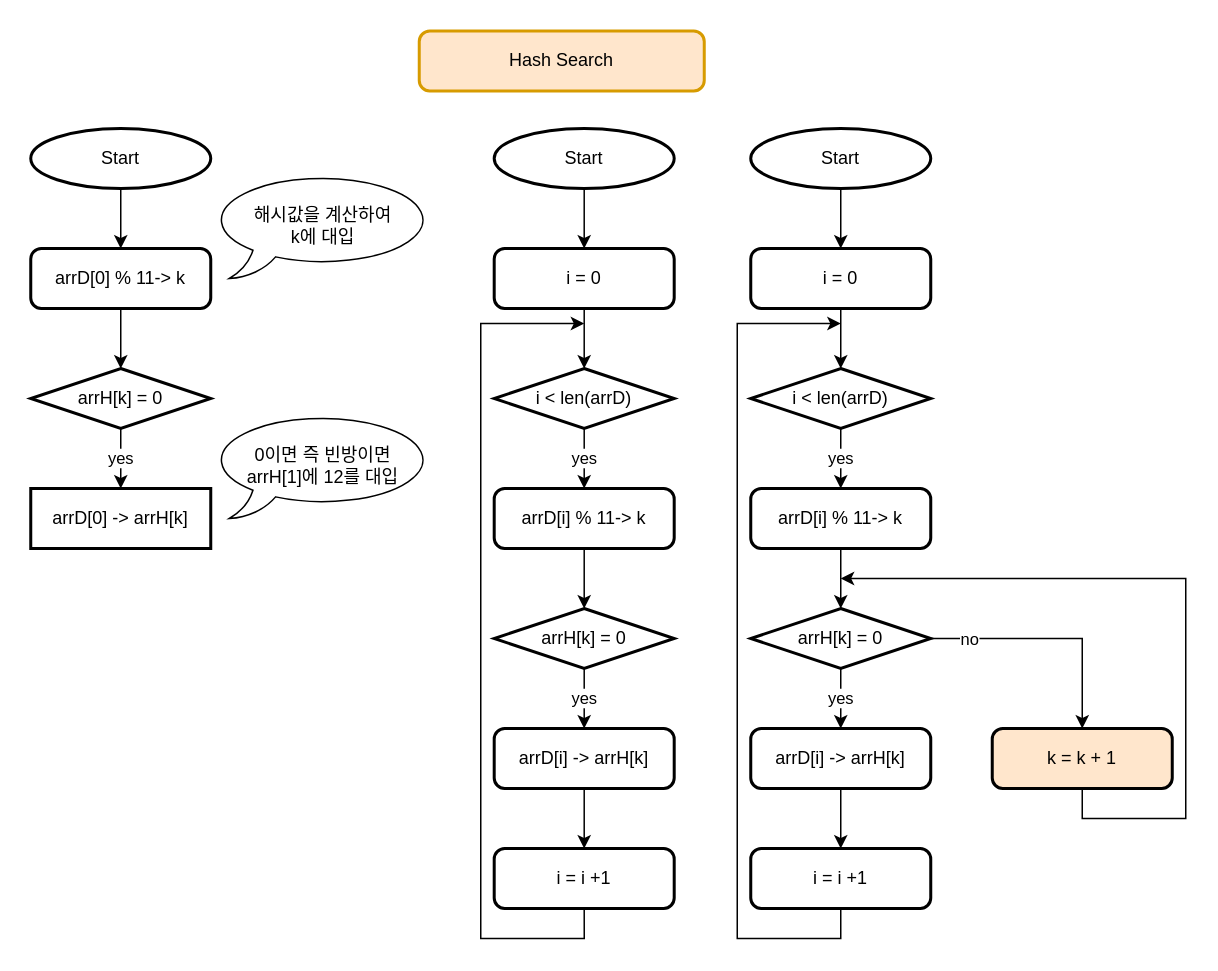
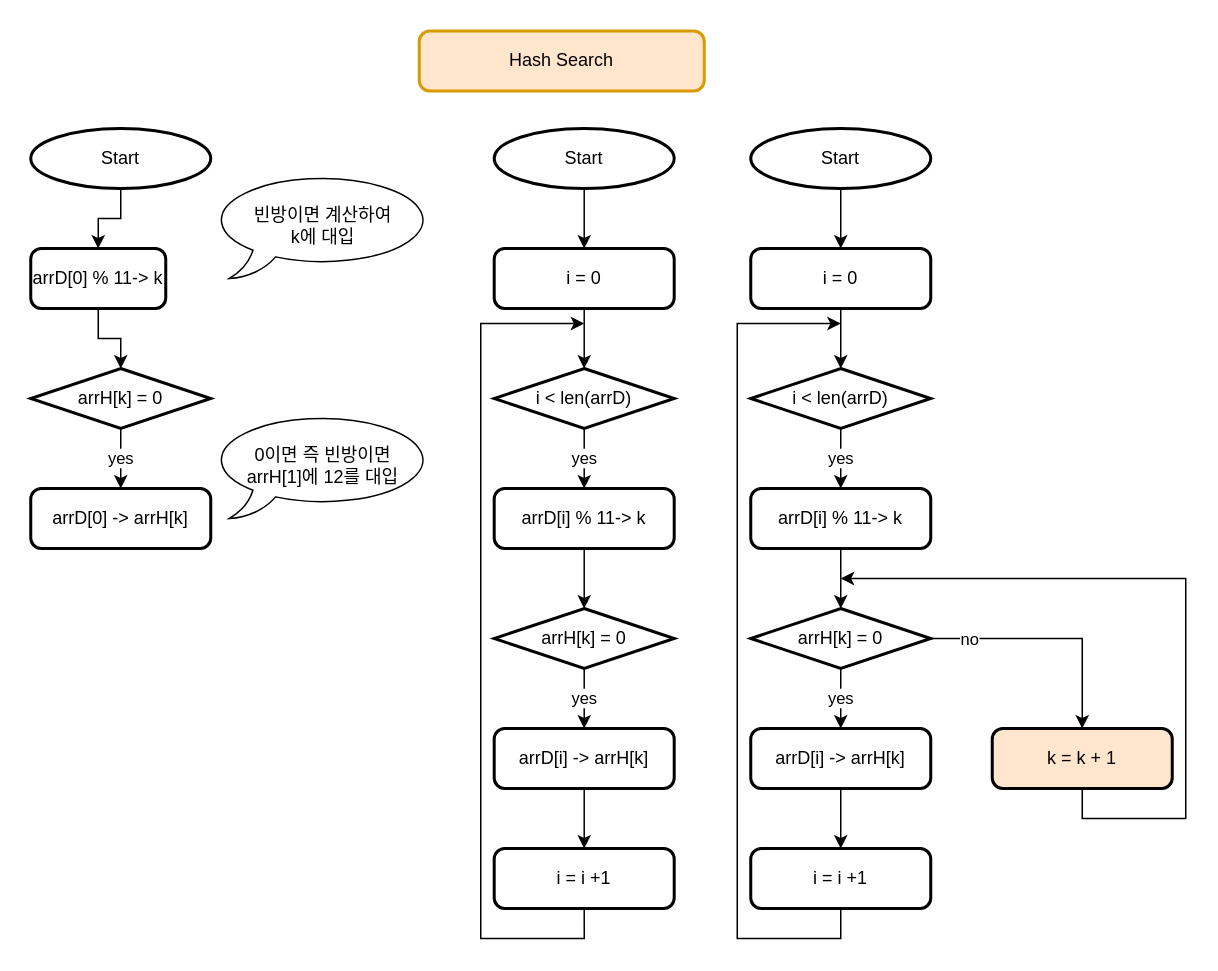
- <mxCell id="10" value="해시값을 계산하여&lt;br&gt;k에 대입" style="whiteSpace=wrap;html=1;shape=mxgraph.basic.oval_callout" vertex="1" parent="1"><mxGeometry x="140" y="115" width="150" height="70" as="geometry" /></mxCell>
+ <mxCell id="10" value="빈방이면 계산하여&lt;br&gt;k에 대입" style="whiteSpace=wrap;html=1;shape=mxgraph.basic.oval_callout" vertex="1" parent="1"><mxGeometry x="140" y="115" width="150" height="70" as="geometry" /></mxCell>
- <mxCell id="6" value="arrD[0] % 11-&amp;gt; k" style="rounded=1;whiteSpace=wrap;html=1;absoluteArcSize=1;arcSize=14;strokeWidth=2;" vertex="1" parent="1"><mxGeometry x="20" y="165" width="120" height="40" as="geometry" /></mxCell>
+ <mxCell id="6" value="arrD[0] % 11-&amp;gt; k" style="rounded=1;whiteSpace=wrap;html=1;absoluteArcSize=1;arcSize=14;strokeWidth=2;" vertex="1" parent="1"><mxGeometry x="20" y="165" width="90" height="40" as="geometry" /></mxCell>
- <mxCell id="9" value="arrD[0] -&amp;gt; arrH[k]" style="whiteSpace=wrap;html=1;absoluteArcSize=1;arcSize=14;strokeWidth=2;rounded=0;" vertex="1" parent="1"><mxGeometry x="20" y="325" width="120" height="40" as="geometry" /></mxCell>
+ <mxCell id="9" value="arrD[0] -&amp;gt; arrH[k]" style="rounded=1;whiteSpace=wrap;html=1;absoluteArcSize=1;arcSize=14;strokeWidth=2;" vertex="1" parent="1"><mxGeometry x="20" y="325" width="120" height="40" as="geometry" /></mxCell>
